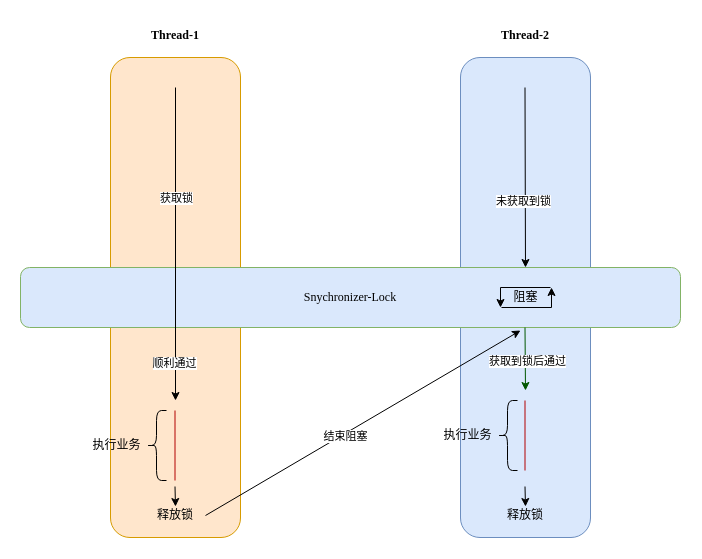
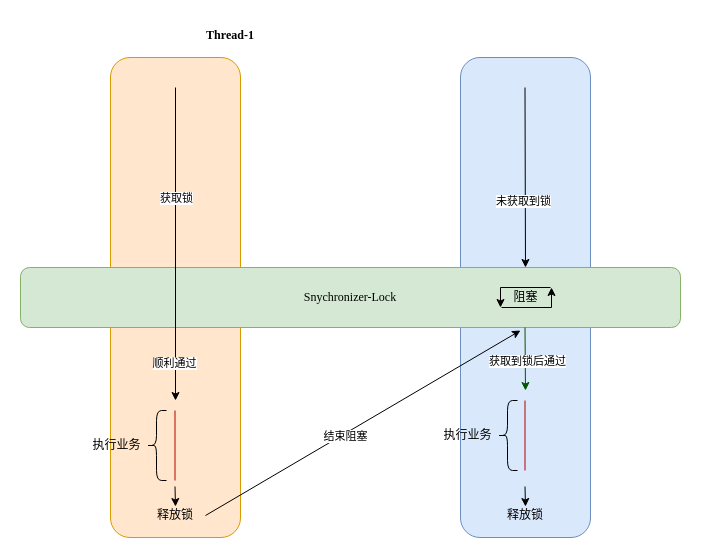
- <mxCell id="27" value="Thread-1" style="text;html=1;strokeColor=none;fillColor=none;align=center;verticalAlign=middle;whiteSpace=wrap;rounded=0;fontFamily=JetBrains Mono;fontStyle=1" vertex="1" parent="1"><mxGeometry x="145" y="20" width="60" height="30" as="geometry" /></mxCell>
+ <mxCell id="27" value="Thread-1" style="text;html=1;strokeColor=none;fillColor=none;align=center;verticalAlign=middle;whiteSpace=wrap;rounded=0;fontFamily=JetBrains Mono;fontStyle=1" vertex="1" parent="1"><mxGeometry x="200" y="20" width="60" height="30" as="geometry" /></mxCell>
- <mxCell id="28" value="Thread-2" style="text;html=1;strokeColor=none;fillColor=none;align=center;verticalAlign=middle;whiteSpace=wrap;rounded=0;fontFamily=JetBrains Mono;fontStyle=1" vertex="1" parent="1"><mxGeometry x="495" y="20" width="60" height="30" as="geometry" /></mxCell>
- <mxCell id="4" value="Snychronizer-Lock" style="rounded=1;whiteSpace=wrap;html=1;fontFamily=JetBrains Mono;fillColor=#dae8fc;strokeColor=#82b366;" vertex="1" parent="1"><mxGeometry x="20" y="267" width="660" height="60" as="geometry" /></mxCell>
+ <mxCell id="4" value="Snychronizer-Lock" style="rounded=1;whiteSpace=wrap;html=1;fontFamily=JetBrains Mono;fillColor=#d5e8d4;strokeColor=#82b366;" vertex="1" parent="1"><mxGeometry x="20" y="267" width="660" height="60" as="geometry" /></mxCell>
